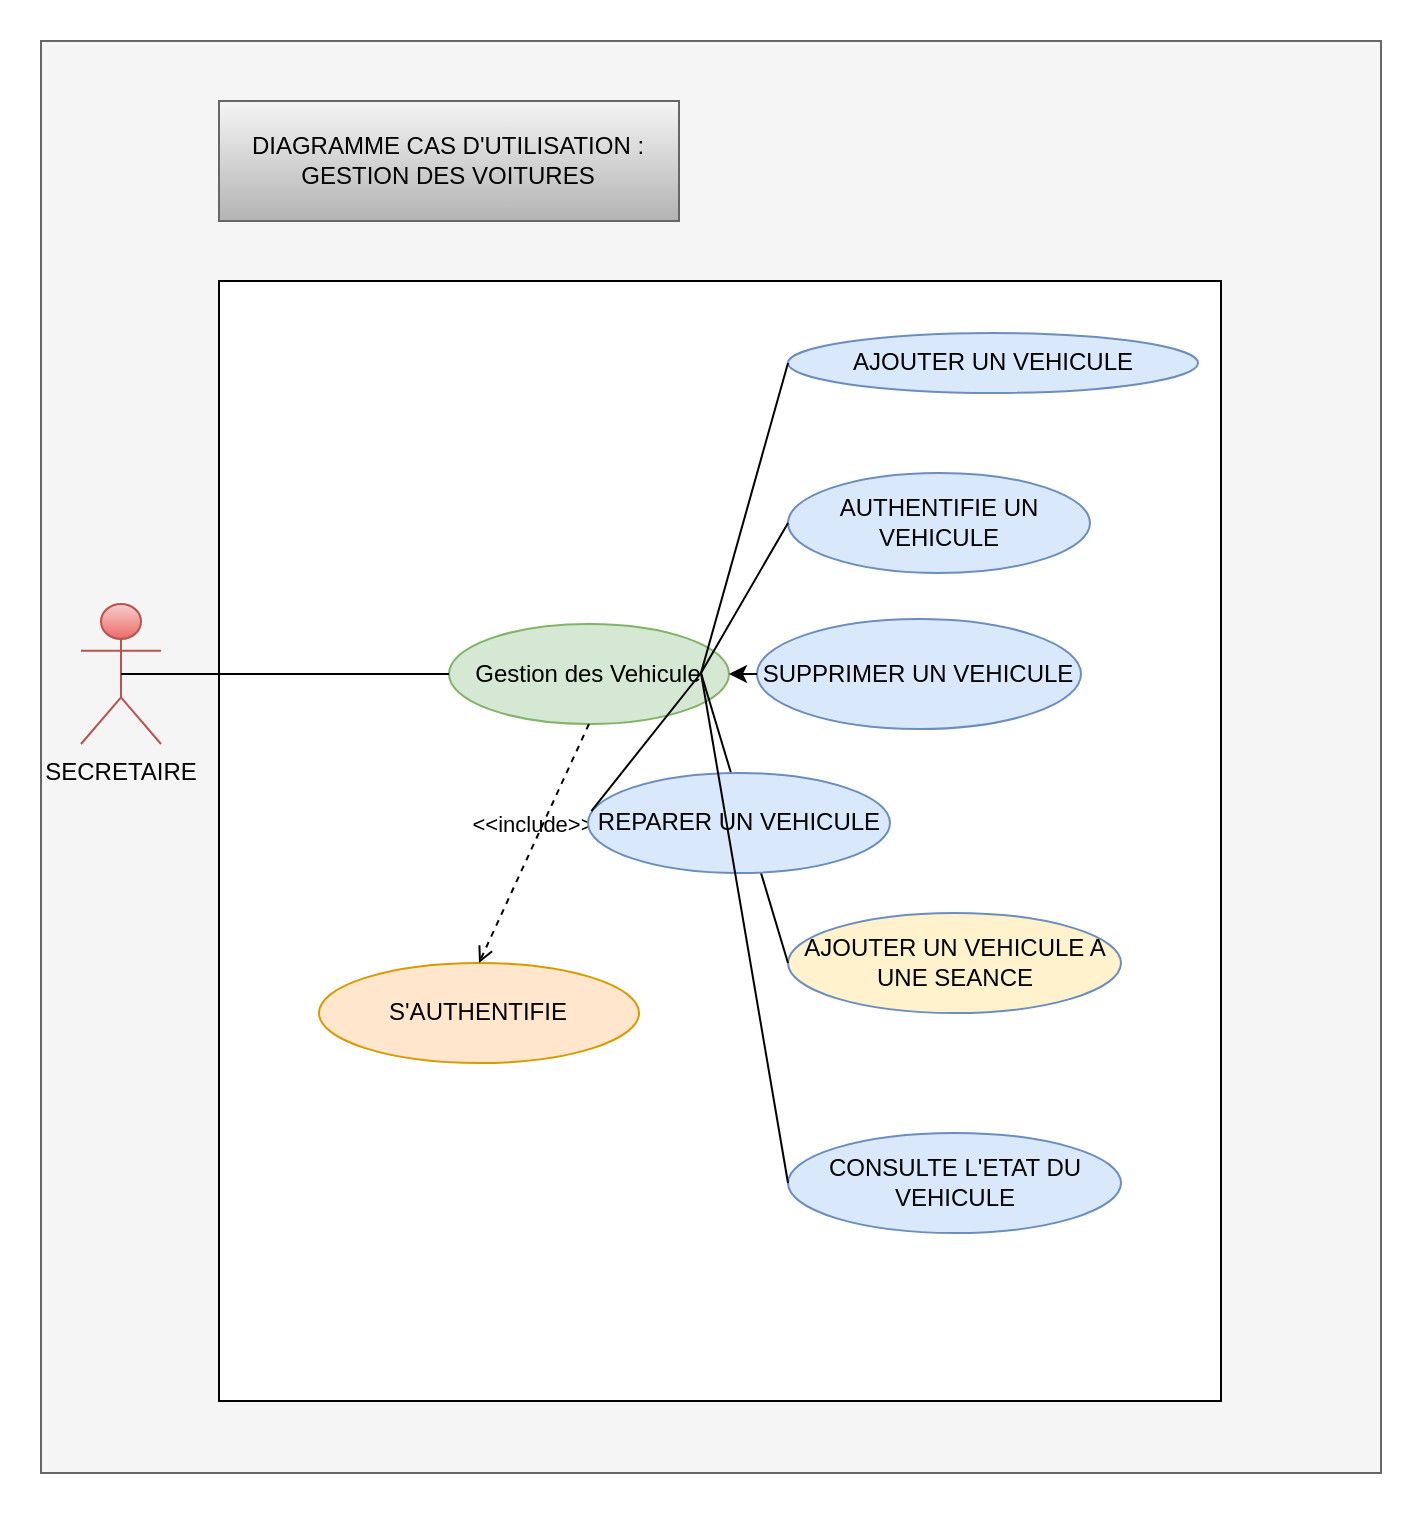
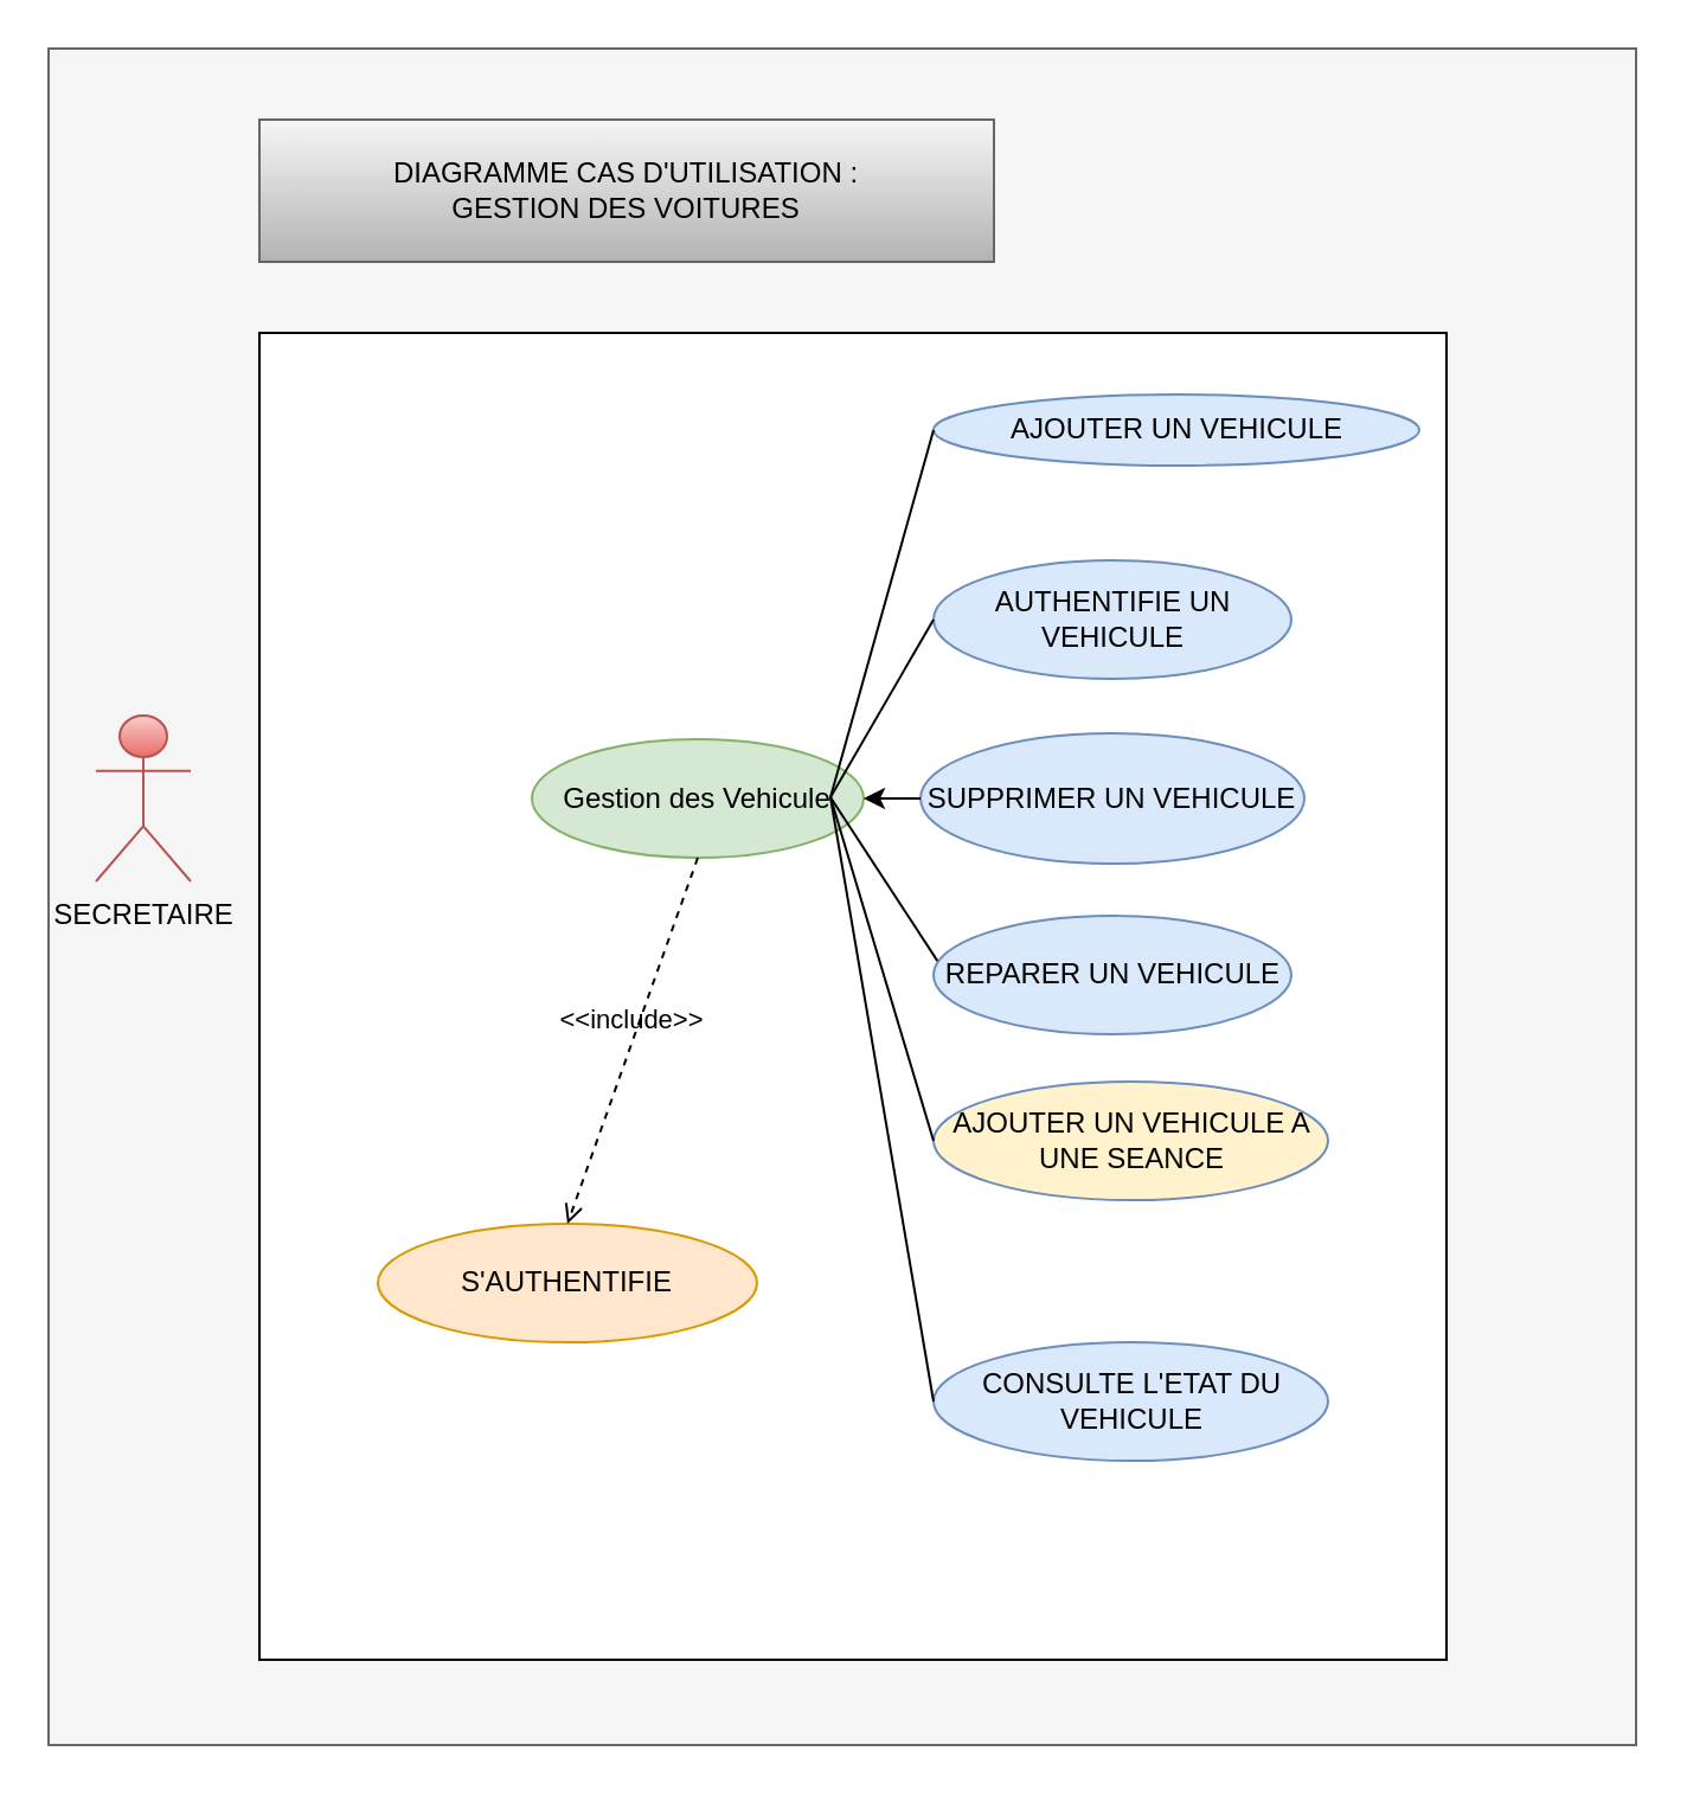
- <mxCell id="15" value="DIAGRAMME CAS D'UTILISATION :&lt;br&gt;GESTION DES VOITURES" style="rounded=0;whiteSpace=wrap;html=1;fillColor=#f5f5f5;gradientColor=#b3b3b3;strokeColor=#666666;" vertex="1" parent="1"><mxGeometry x="109" y="50" width="230" height="60" as="geometry" /></mxCell>
+ <mxCell id="15" value="DIAGRAMME CAS D'UTILISATION :&lt;br&gt;GESTION DES VOITURES" style="rounded=0;whiteSpace=wrap;html=1;fillColor=#f5f5f5;gradientColor=#b3b3b3;strokeColor=#666666;" vertex="1" parent="1"><mxGeometry x="109" y="50" width="310" height="60" as="geometry" /></mxCell>
- <mxCell id="12" value="" style="endArrow=none;html=1;exitX=0.5;exitY=0.5;exitDx=0;exitDy=0;exitPerimeter=0;entryX=0;entryY=0.5;entryDx=0;entryDy=0;" edge="1" parent="1" source="4" target="5"><mxGeometry width="50" height="50" relative="1" as="geometry"><mxPoint x="249" y="390" as="sourcePoint" /><mxPoint x="299" y="340" as="targetPoint" /></mxGeometry></mxCell>
- <mxCell id="8" value="SUPPRIMER UN VEHICULE" style="ellipse;whiteSpace=wrap;html=1;fillColor=#dae8fc;strokeColor=#6c8ebf;direction=east;" vertex="1" parent="1"><mxGeometry x="378" y="309" width="162" height="55" as="geometry" /></mxCell>
+ <mxCell id="8" value="SUPPRIMER UN VEHICULE" style="ellipse;whiteSpace=wrap;html=1;fillColor=#dae8fc;strokeColor=#6c8ebf;direction=east;" vertex="1" parent="1"><mxGeometry x="388" y="309" width="162" height="55" as="geometry" /></mxCell>
- <mxCell id="16" value="REPARER UN VEHICULE" style="ellipse;whiteSpace=wrap;html=1;fillColor=#dae8fc;strokeColor=#6c8ebf;" vertex="1" parent="1"><mxGeometry x="293.5" y="386" width="151" height="50" as="geometry" /></mxCell>
+ <mxCell id="16" value="REPARER UN VEHICULE" style="ellipse;whiteSpace=wrap;html=1;fillColor=#dae8fc;strokeColor=#6c8ebf;" vertex="1" parent="1"><mxGeometry x="393.5" y="386" width="151" height="50" as="geometry" /></mxCell>
- <mxCell id="13" value="S'AUTHENTIFIE" style="ellipse;whiteSpace=wrap;html=1;fillColor=#ffe6cc;strokeColor=#d79b00;" vertex="1" parent="1"><mxGeometry x="159" y="481" width="160" height="50" as="geometry" /></mxCell>
+ <mxCell id="13" value="S'AUTHENTIFIE" style="ellipse;whiteSpace=wrap;html=1;fillColor=#ffe6cc;strokeColor=#d79b00;" vertex="1" parent="1"><mxGeometry x="159" y="516" width="160" height="50" as="geometry" /></mxCell>
